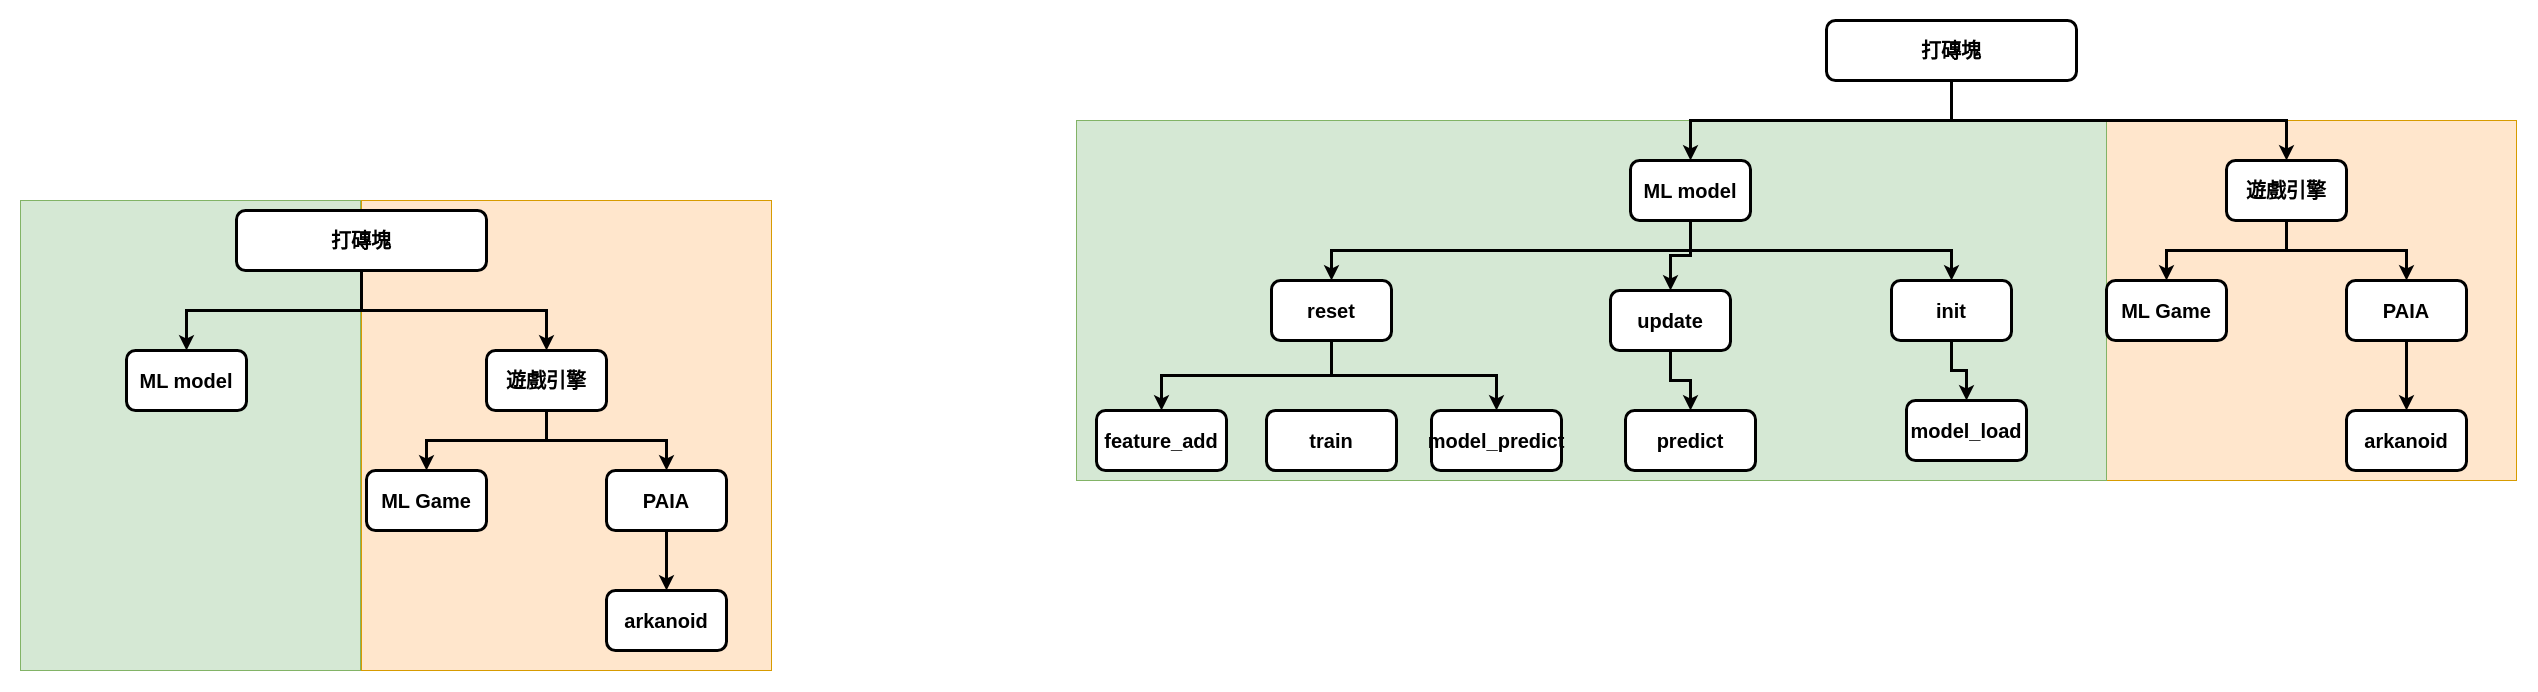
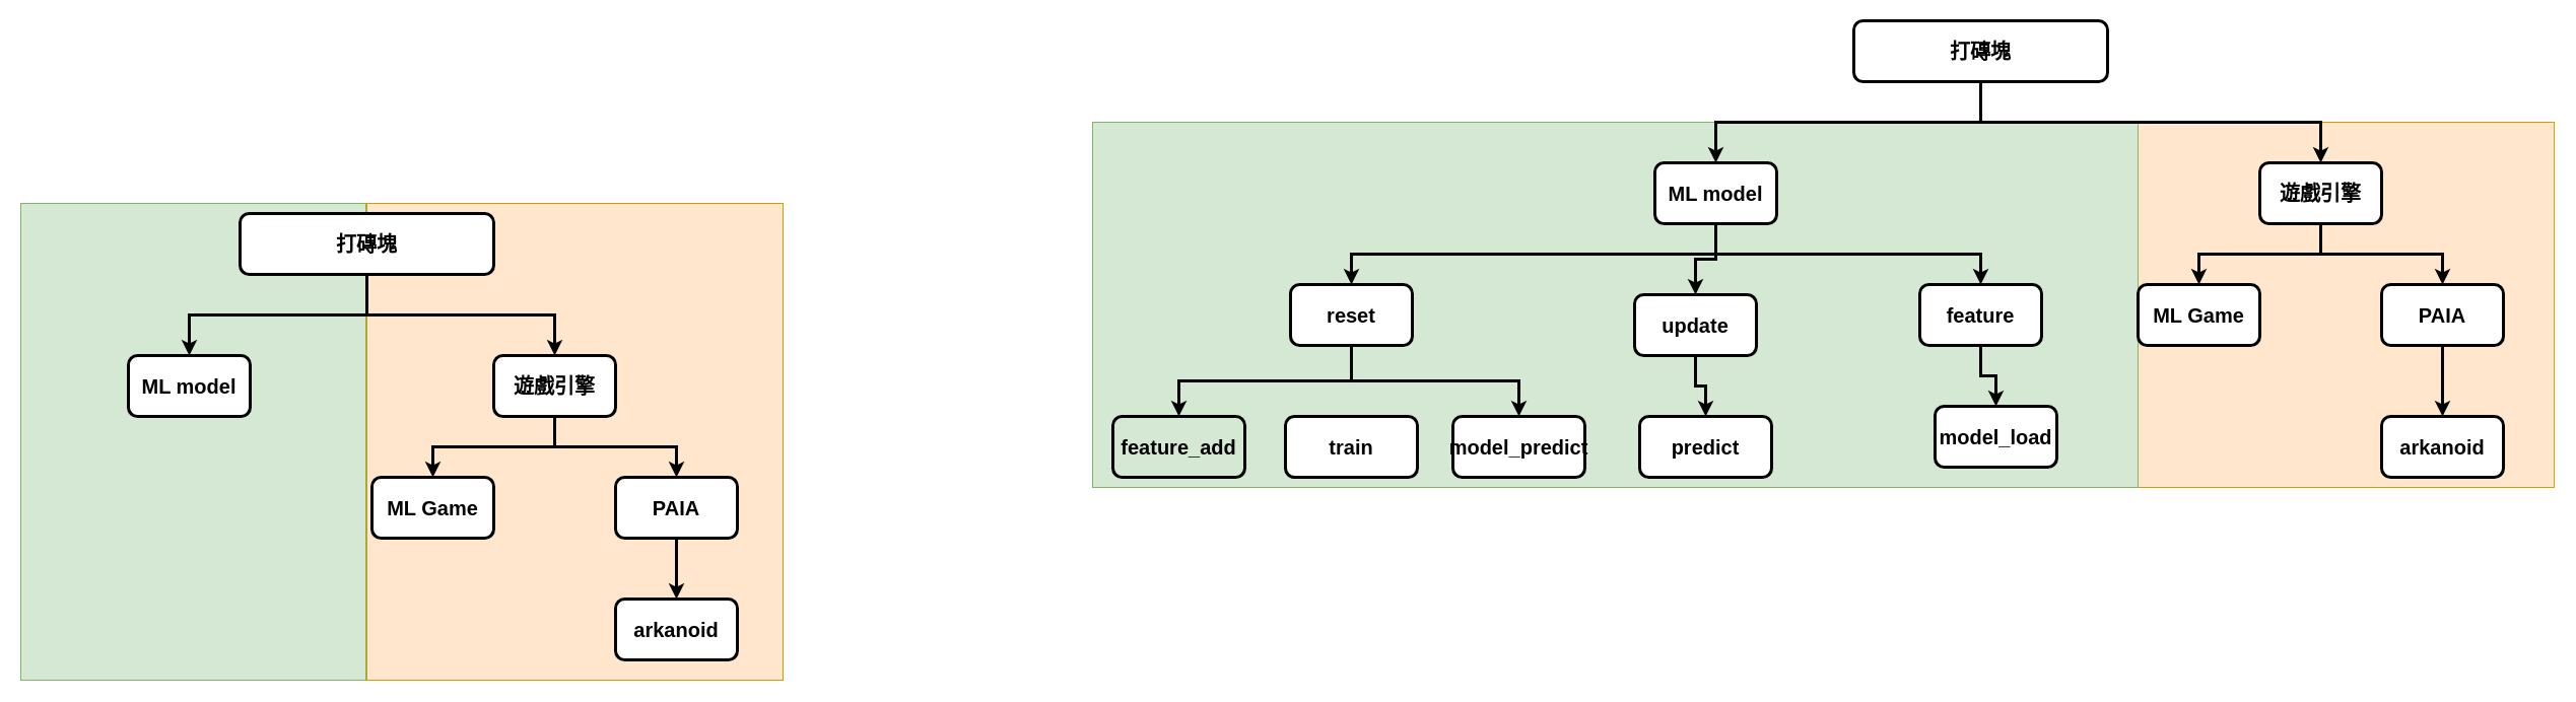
- <mxCell id="18" value="init" style="rounded=1;whiteSpace=wrap;html=1;strokeWidth=3;fontSize=20;fontStyle=1" parent="1" vertex="1"><mxGeometry x="1891" y="280" width="120" height="60" as="geometry" /></mxCell>
+ <mxCell id="18" value="feature" style="rounded=1;whiteSpace=wrap;html=1;strokeWidth=3;fontSize=20;fontStyle=1" parent="1" vertex="1"><mxGeometry x="1891" y="280" width="120" height="60" as="geometry" /></mxCell>
- <mxCell id="23" value="feature_add" style="rounded=1;whiteSpace=wrap;html=1;strokeWidth=3;fontSize=20;fontStyle=1" parent="1" vertex="1"><mxGeometry x="1096" y="410" width="130" height="60" as="geometry" /></mxCell>
+ <mxCell id="23" value="feature_add" style="rounded=1;whiteSpace=wrap;html=1;strokeWidth=3;fontSize=20;fontStyle=1;fillColor=#d5e8d4;" parent="1" vertex="1"><mxGeometry x="1096" y="410" width="130" height="60" as="geometry" /></mxCell>
- <mxCell id="22" value="predict" style="rounded=1;whiteSpace=wrap;html=1;strokeWidth=3;fontSize=20;fontStyle=1" parent="1" vertex="1"><mxGeometry x="1625" y="410" width="130" height="60" as="geometry" /></mxCell>
+ <mxCell id="22" value="predict" style="rounded=1;whiteSpace=wrap;html=1;strokeWidth=3;fontSize=20;fontStyle=1" parent="1" vertex="1"><mxGeometry x="1615" y="410" width="130" height="60" as="geometry" /></mxCell>
